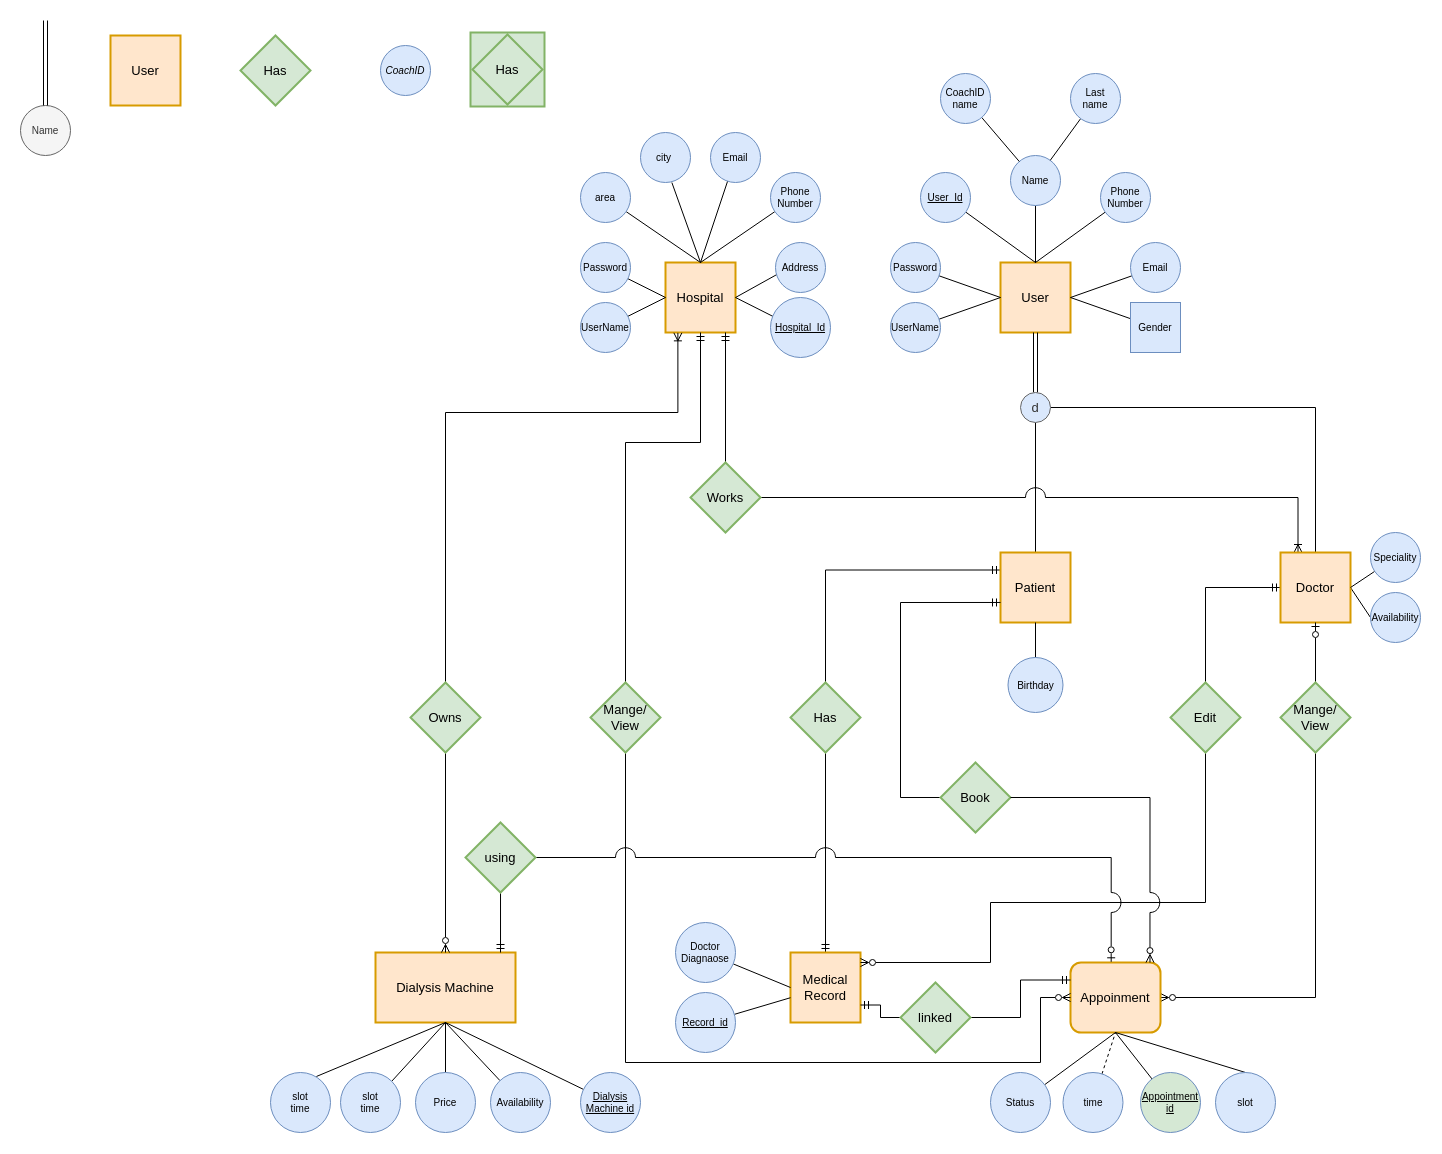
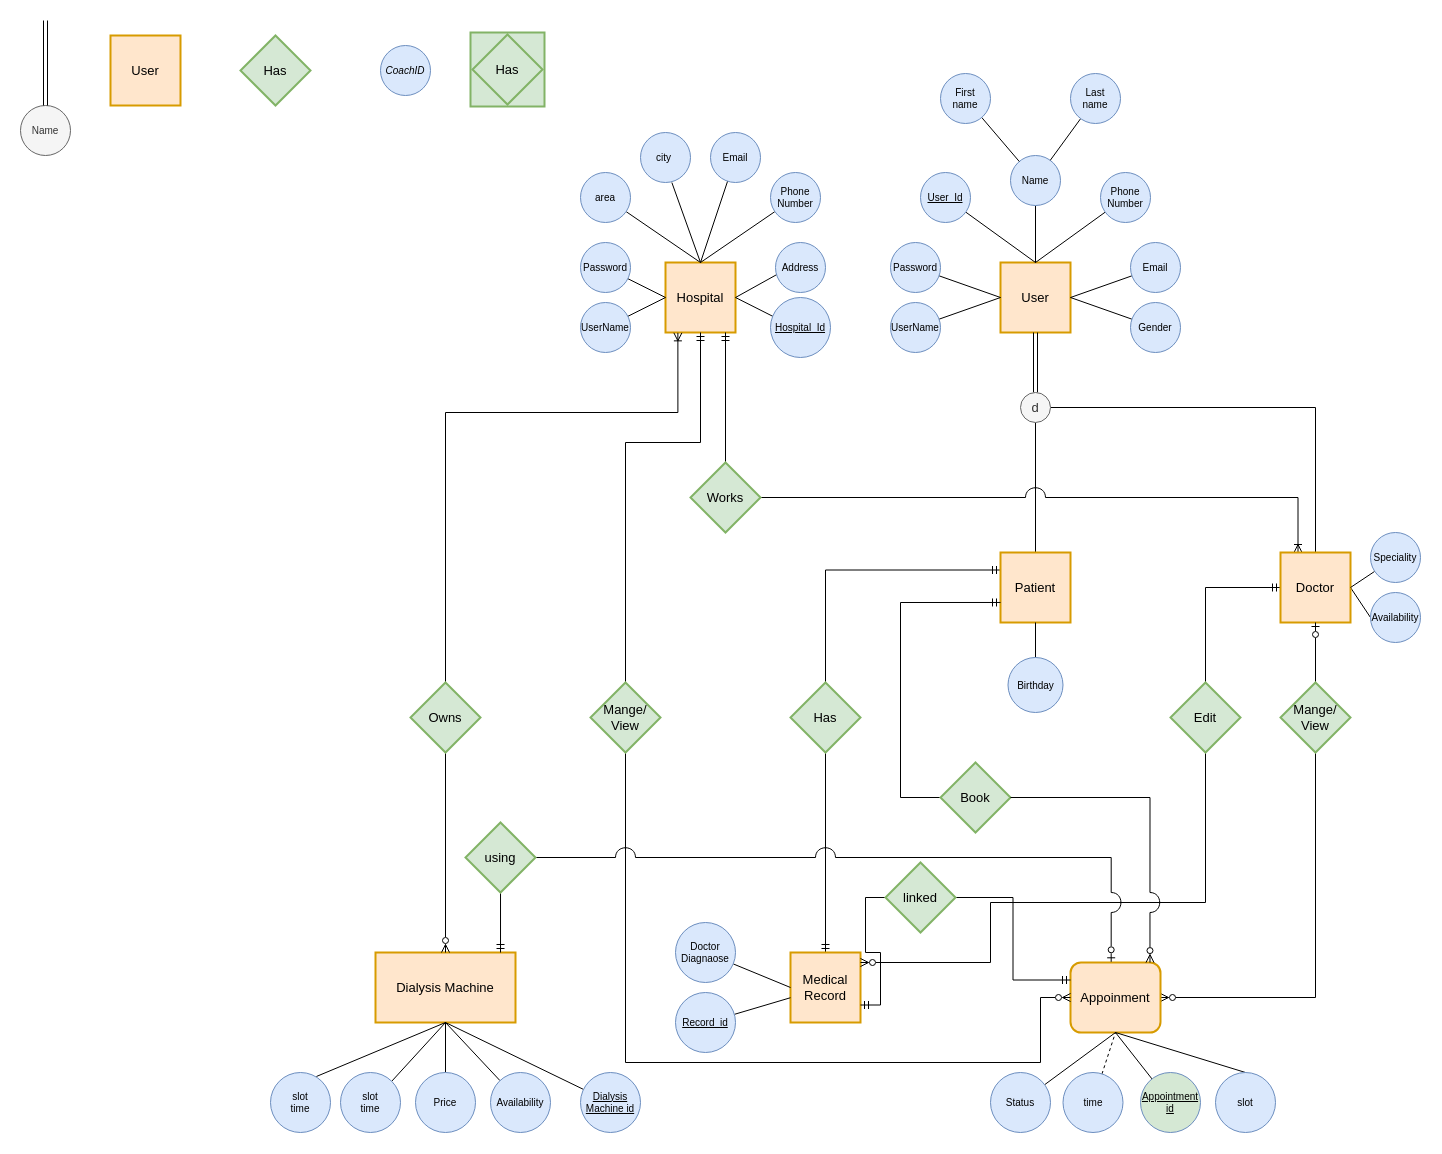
- <mxCell id="20" value="CoachID &lt;br&gt;name" style="ellipse;whiteSpace=wrap;html=1;aspect=fixed;fontSize=10;fillColor=#dae8fc;strokeColor=#6c8ebf;" parent="1" vertex="1"><mxGeometry x="940" y="73" width="50" height="50" as="geometry" /></mxCell>
+ <mxCell id="20" value="First &lt;br&gt;name" style="ellipse;whiteSpace=wrap;html=1;aspect=fixed;fontSize=10;fillColor=#dae8fc;strokeColor=#6c8ebf;" parent="1" vertex="1"><mxGeometry x="940" y="73" width="50" height="50" as="geometry" /></mxCell>
- <mxCell id="85" value="Gender" style="whiteSpace=wrap;html=1;aspect=fixed;fontSize=10;fillColor=#dae8fc;strokeColor=#6c8ebf;rounded=0;" parent="1" vertex="1"><mxGeometry x="1130" y="302" width="50" height="50" as="geometry" /></mxCell>
+ <mxCell id="85" value="Gender" style="ellipse;whiteSpace=wrap;html=1;aspect=fixed;fontSize=10;fillColor=#dae8fc;strokeColor=#6c8ebf;" parent="1" vertex="1"><mxGeometry x="1130" y="302" width="50" height="50" as="geometry" /></mxCell>
- <mxCell id="26" value="&lt;font style=&quot;font-size: 13px;&quot;&gt;d&lt;/font&gt;" style="ellipse;whiteSpace=wrap;html=1;aspect=fixed;fontSize=10;fillColor=#dae8fc;strokeColor=#666666;fontColor=#333333;" parent="1" vertex="1"><mxGeometry x="1020" y="392" width="30" height="30" as="geometry" /></mxCell>
+ <mxCell id="26" value="&lt;font style=&quot;font-size: 13px;&quot;&gt;d&lt;/font&gt;" style="ellipse;whiteSpace=wrap;html=1;aspect=fixed;fontSize=10;fillColor=#f5f5f5;strokeColor=#666666;fontColor=#333333;" parent="1" vertex="1"><mxGeometry x="1020" y="392" width="30" height="30" as="geometry" /></mxCell>
- <mxCell id="80" value="linked" style="shape=rhombus;strokeWidth=2;fontSize=13;perimeter=rhombusPerimeter;whiteSpace=wrap;html=1;align=center;fillColor=#d5e8d4;strokeColor=#82b366;" parent="1" vertex="1"><mxGeometry x="900" y="982" width="70" height="70" as="geometry" /></mxCell>
+ <mxCell id="80" value="linked" style="shape=rhombus;strokeWidth=2;fontSize=13;perimeter=rhombusPerimeter;whiteSpace=wrap;html=1;align=center;fillColor=#d5e8d4;strokeColor=#82b366;" parent="1" vertex="1"><mxGeometry x="885" y="862" width="70" height="70" as="geometry" /></mxCell>
